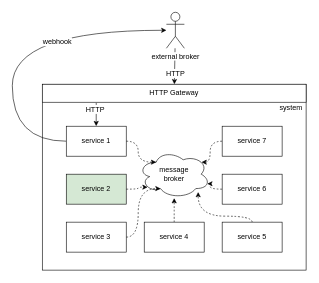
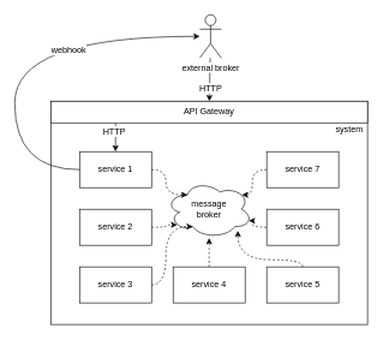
- <mxCell id="22" value="HTTP Gateway" style="rounded=0;whiteSpace=wrap;html=1;" vertex="1" parent="1"><mxGeometry x="70" y="140" width="440" height="30" as="geometry" /></mxCell>
+ <mxCell id="22" value="API Gateway" style="rounded=0;whiteSpace=wrap;html=1;" vertex="1" parent="1"><mxGeometry x="70" y="140" width="440" height="30" as="geometry" /></mxCell>
- <mxCell id="9" value="service 2&lt;br&gt;" style="rounded=0;whiteSpace=wrap;html=1;fillColor=#d5e8d4;" vertex="1" parent="1"><mxGeometry x="110" y="290" width="100" height="50" as="geometry" /></mxCell>
+ <mxCell id="9" value="service 2&lt;br&gt;" style="rounded=0;whiteSpace=wrap;html=1;" vertex="1" parent="1"><mxGeometry x="110" y="290" width="100" height="50" as="geometry" /></mxCell>
